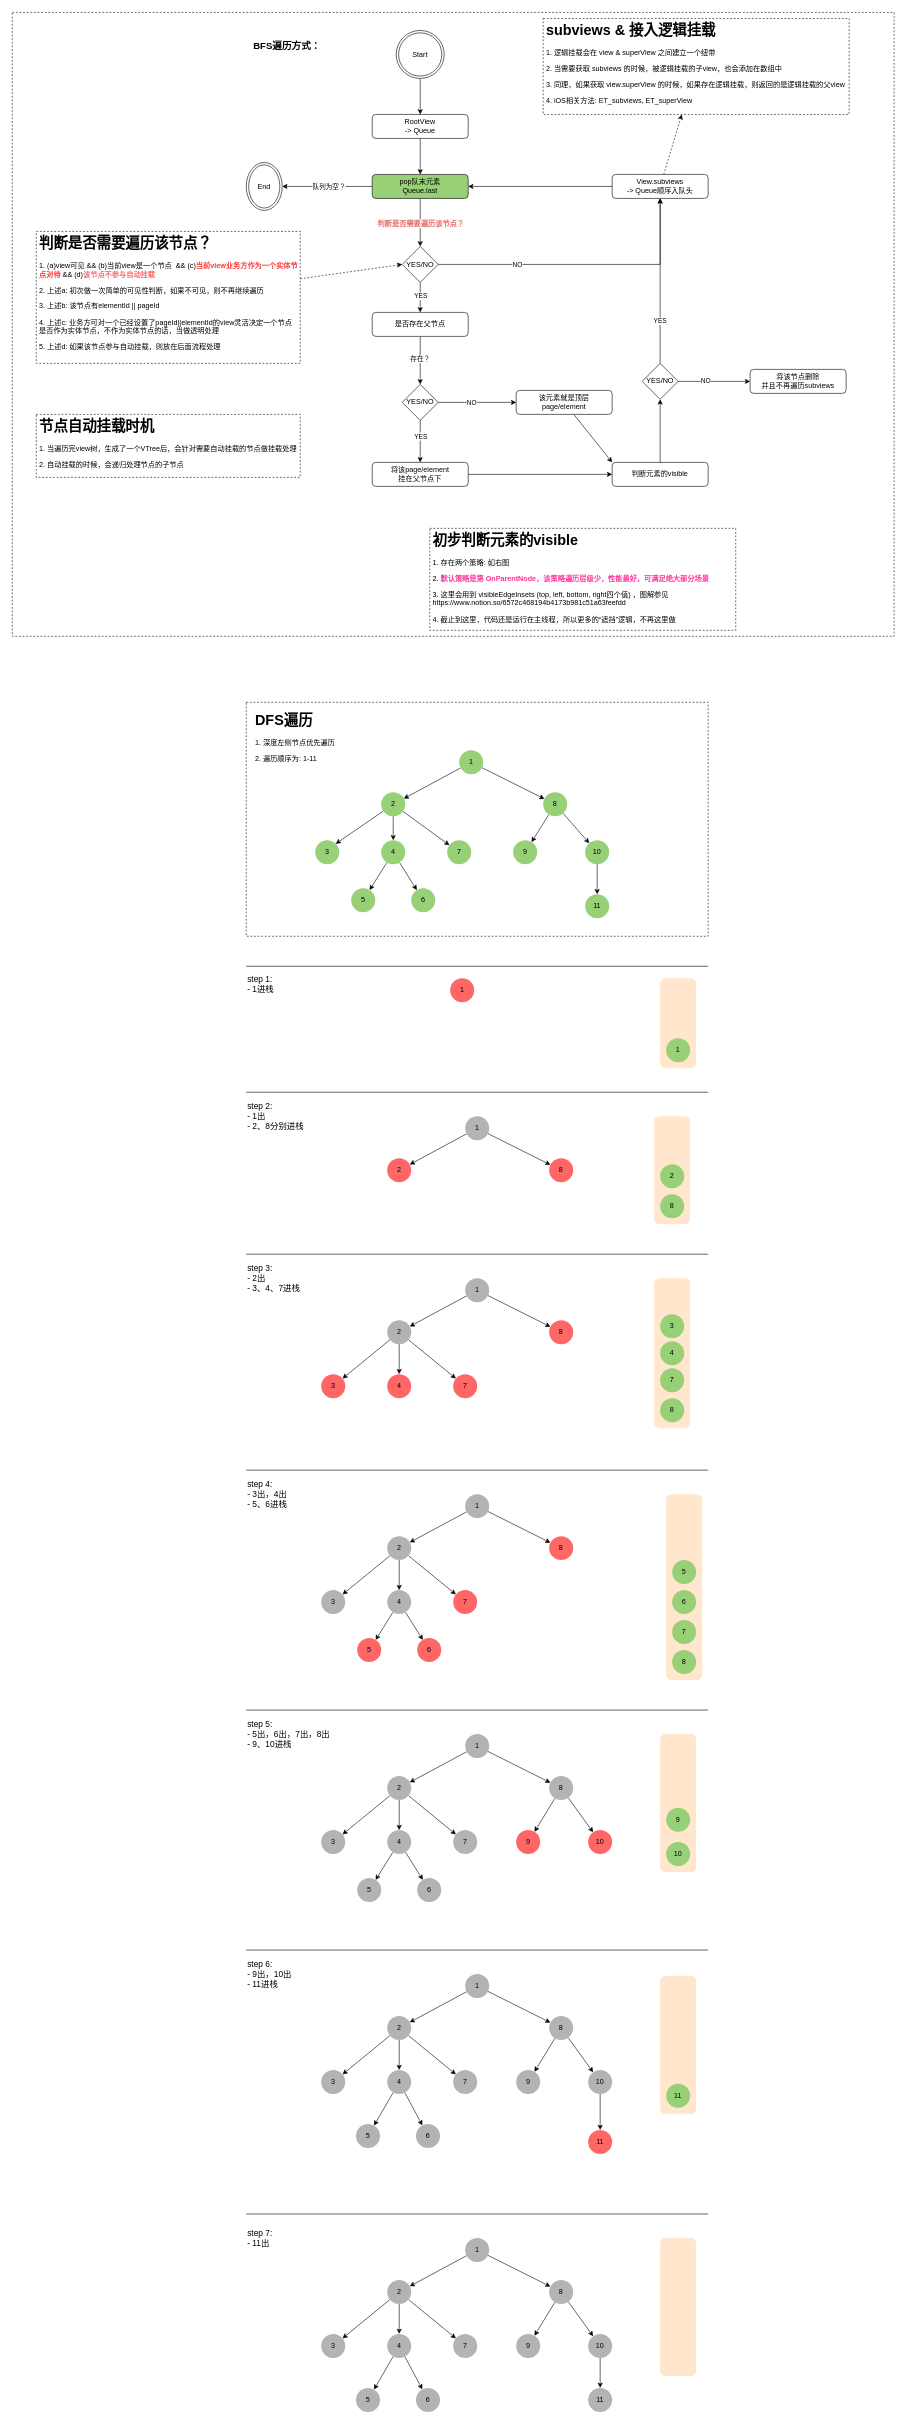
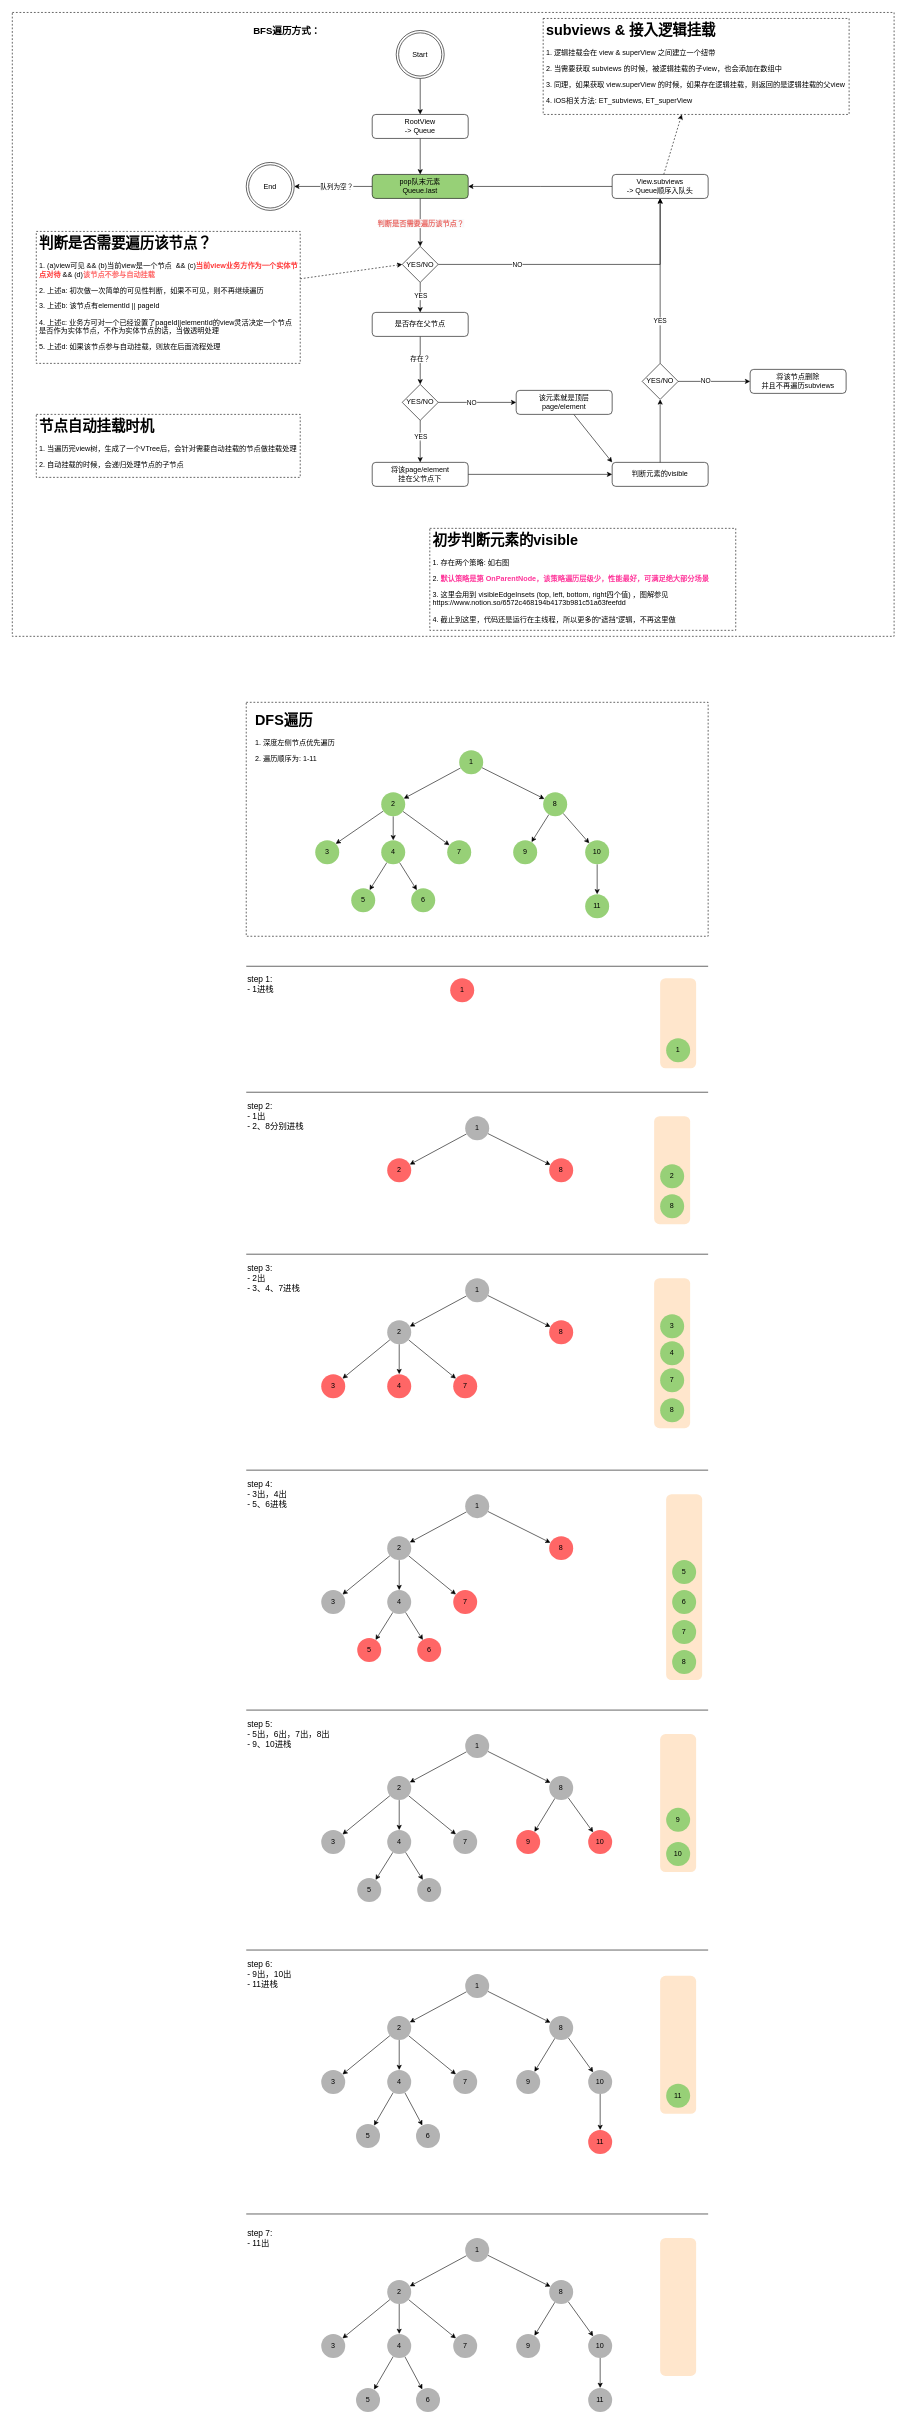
- <mxCell id="37" value="&lt;b&gt;&lt;font style=&quot;font-size: 16px&quot;&gt;BFS遍历方式：&lt;/font&gt;&lt;/b&gt;" style="text;html=1;strokeColor=none;fillColor=none;align=left;verticalAlign=middle;whiteSpace=wrap;rounded=0;" parent="1" vertex="1"><mxGeometry x="420" y="55" width="140" height="40" as="geometry" /></mxCell>
+ <mxCell id="37" value="&lt;b&gt;&lt;font style=&quot;font-size: 16px&quot;&gt;BFS遍历方式：&lt;/font&gt;&lt;/b&gt;" style="text;html=1;strokeColor=none;fillColor=none;align=left;verticalAlign=middle;whiteSpace=wrap;rounded=0;" parent="1" vertex="1"><mxGeometry x="420" y="30" width="140" height="40" as="geometry" /></mxCell>
- <mxCell id="36" value="End" style="ellipse;shape=doubleEllipse;whiteSpace=wrap;html=1;aspect=fixed;" parent="1" vertex="1"><mxGeometry x="410" y="270" width="60" height="80" as="geometry" /></mxCell>
+ <mxCell id="36" value="End" style="ellipse;shape=doubleEllipse;whiteSpace=wrap;html=1;aspect=fixed;" parent="1" vertex="1"><mxGeometry x="410" y="270" width="80" height="80" as="geometry" /></mxCell>
